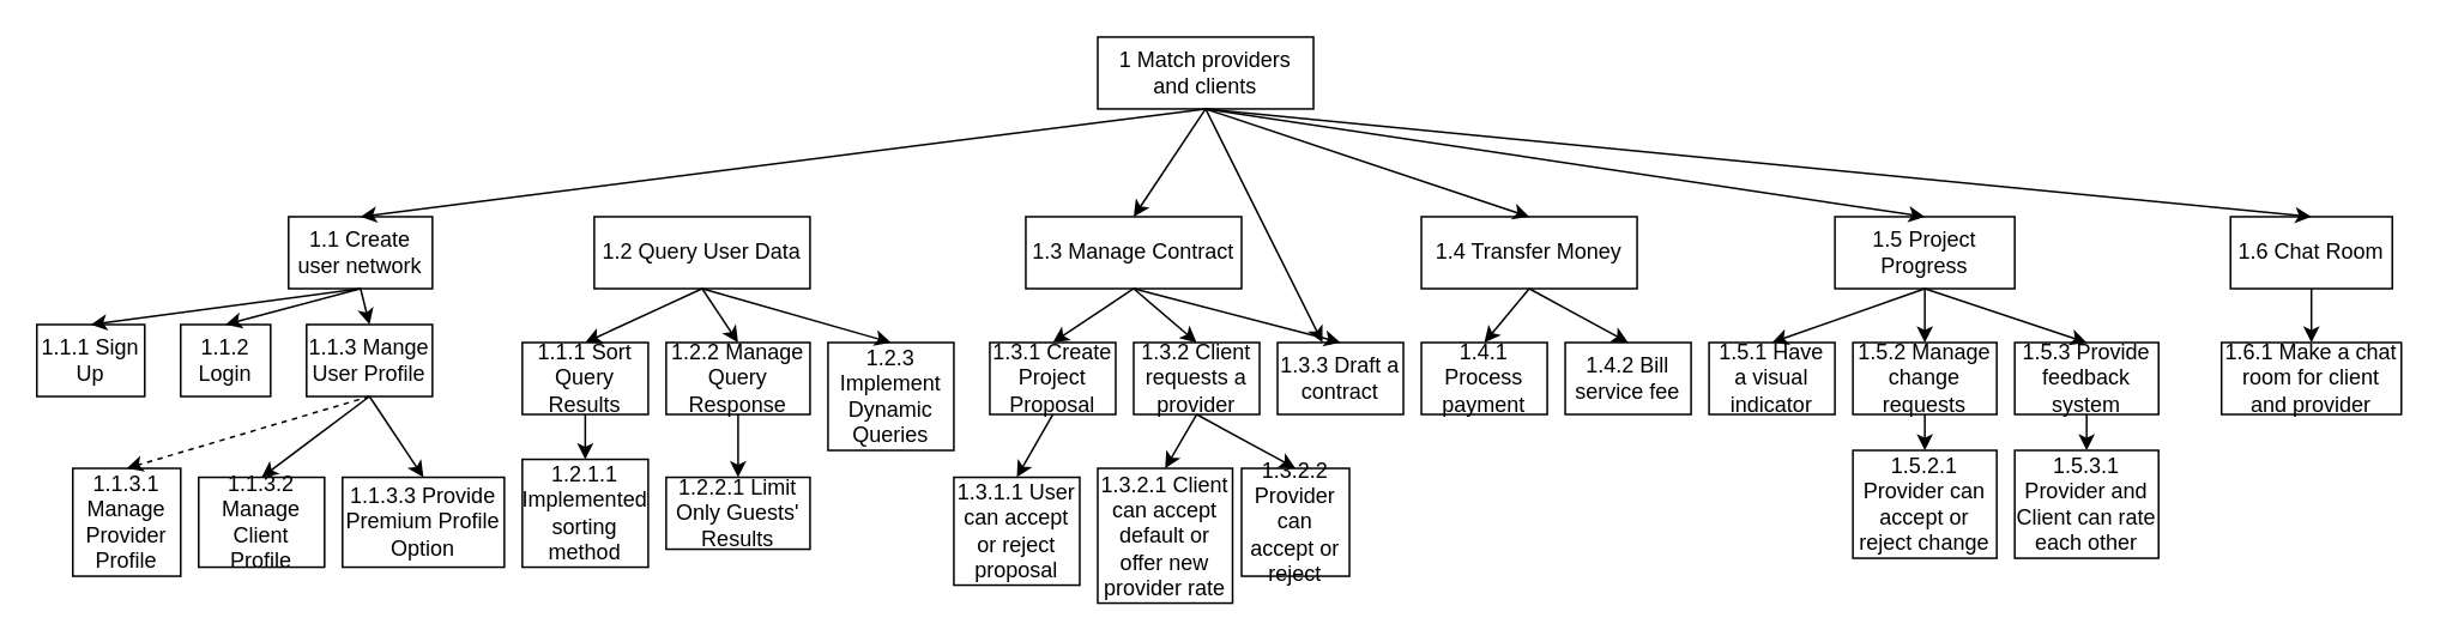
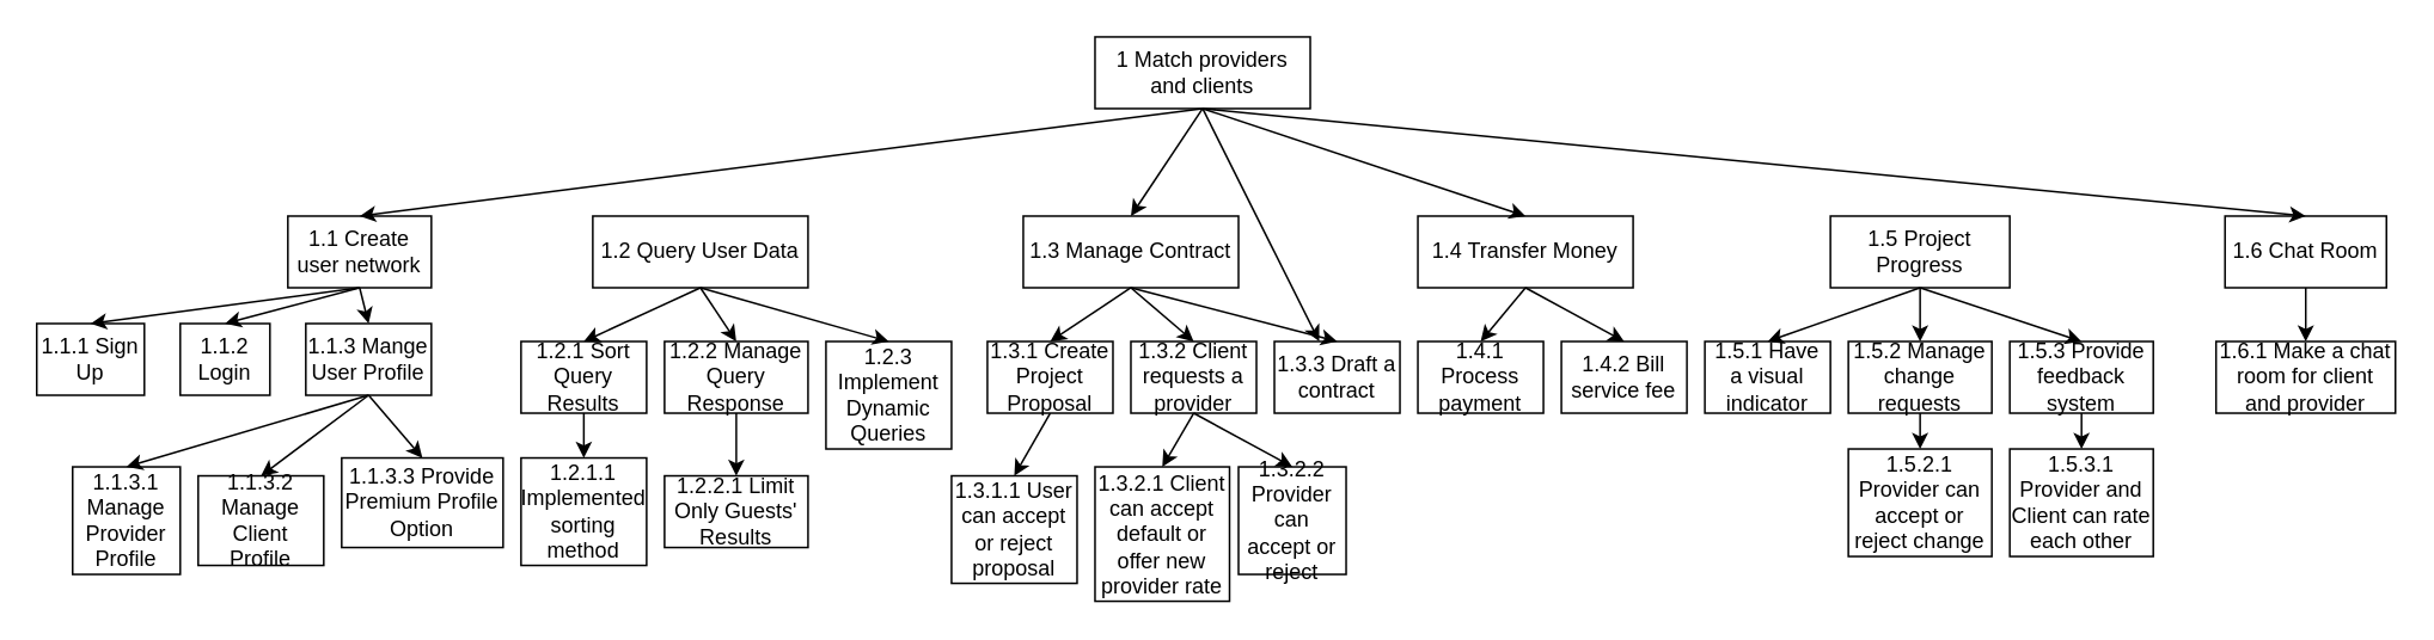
- <mxCell id="12" value="" style="endArrow=classic;html=1;rounded=0;exitX=0.5;exitY=1;exitDx=0;exitDy=0;entryX=0.5;entryY=0;entryDx=0;entryDy=0;" edge="1" parent="1" source="2" target="7"><mxGeometry width="50" height="50" relative="1" as="geometry"><mxPoint x="750" y="150" as="sourcePoint" /><mxPoint x="800" y="100" as="targetPoint" /></mxGeometry></mxCell>
- <mxCell id="24" value="1.1.1 Sort Query Results" style="rounded=0;whiteSpace=wrap;html=1;" vertex="1" parent="1"><mxGeometry x="290" y="190" width="70" height="40" as="geometry" /></mxCell>
+ <mxCell id="24" value="1.2.1 Sort Query Results" style="rounded=0;whiteSpace=wrap;html=1;" vertex="1" parent="1"><mxGeometry x="290" y="190" width="70" height="40" as="geometry" /></mxCell>
- <mxCell id="21" value="" style="endArrow=classic;html=1;rounded=0;exitX=0.5;exitY=1;exitDx=0;exitDy=0;entryX=0.5;entryY=0;entryDx=0;entryDy=0;dashed=1;" edge="1" parent="1" source="17" target="18"><mxGeometry width="50" height="50" relative="1" as="geometry"><mxPoint x="460" y="220" as="sourcePoint" /><mxPoint x="510" y="170" as="targetPoint" /></mxGeometry></mxCell>
+ <mxCell id="21" value="" style="endArrow=classic;html=1;rounded=0;exitX=0.5;exitY=1;exitDx=0;exitDy=0;entryX=0.5;entryY=0;entryDx=0;entryDy=0;" edge="1" parent="1" source="17" target="18"><mxGeometry width="50" height="50" relative="1" as="geometry"><mxPoint x="460" y="220" as="sourcePoint" /><mxPoint x="510" y="170" as="targetPoint" /></mxGeometry></mxCell>
- <mxCell id="20" value="1.1.3.3 Provide Premium Profile Option" style="rounded=0;whiteSpace=wrap;html=1;" vertex="1" parent="1"><mxGeometry x="190" y="265" width="90" height="50" as="geometry" /></mxCell>
+ <mxCell id="20" value="1.1.3.3 Provide Premium Profile Option" style="rounded=0;whiteSpace=wrap;html=1;" vertex="1" parent="1"><mxGeometry x="190" y="255" width="90" height="50" as="geometry" /></mxCell>
